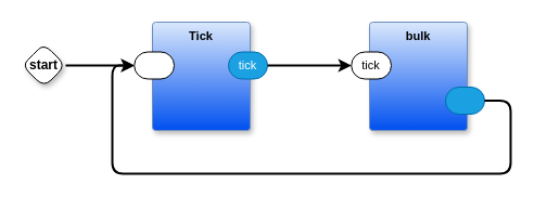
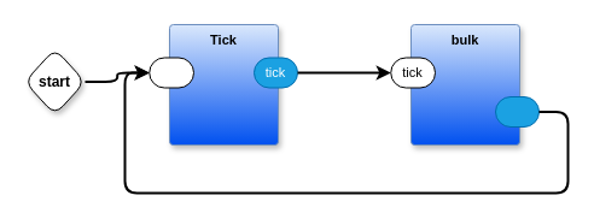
- <mxCell id="3" value="start" style="rhombus;whiteSpace=wrap;html=1;rounded=1;fontStyle=1;glass=0;sketch=0;fontSize=12;points=[[0,0.5,0,0,0],[0.5,0,0,0,0],[0.5,1,0,0,0],[1,0.5,0,0,0]];shadow=1;fontFamily=Helvetica;fontColor=default;" parent="1" vertex="1"><mxGeometry x="20" y="40" width="40" height="40" as="geometry" /></mxCell>
+ <mxCell id="3" value="start" style="rhombus;whiteSpace=wrap;html=1;rounded=1;fontStyle=1;glass=0;sketch=0;fontSize=12;points=[[0,0.5,0,0,0],[0.5,0,0,0,0],[0.5,1,0,0,0],[1,0.5,0,0,0]];shadow=1;fontFamily=Helvetica;fontColor=default;" parent="1" vertex="1"><mxGeometry x="20" y="40" width="50" height="55" as="geometry" /></mxCell>
